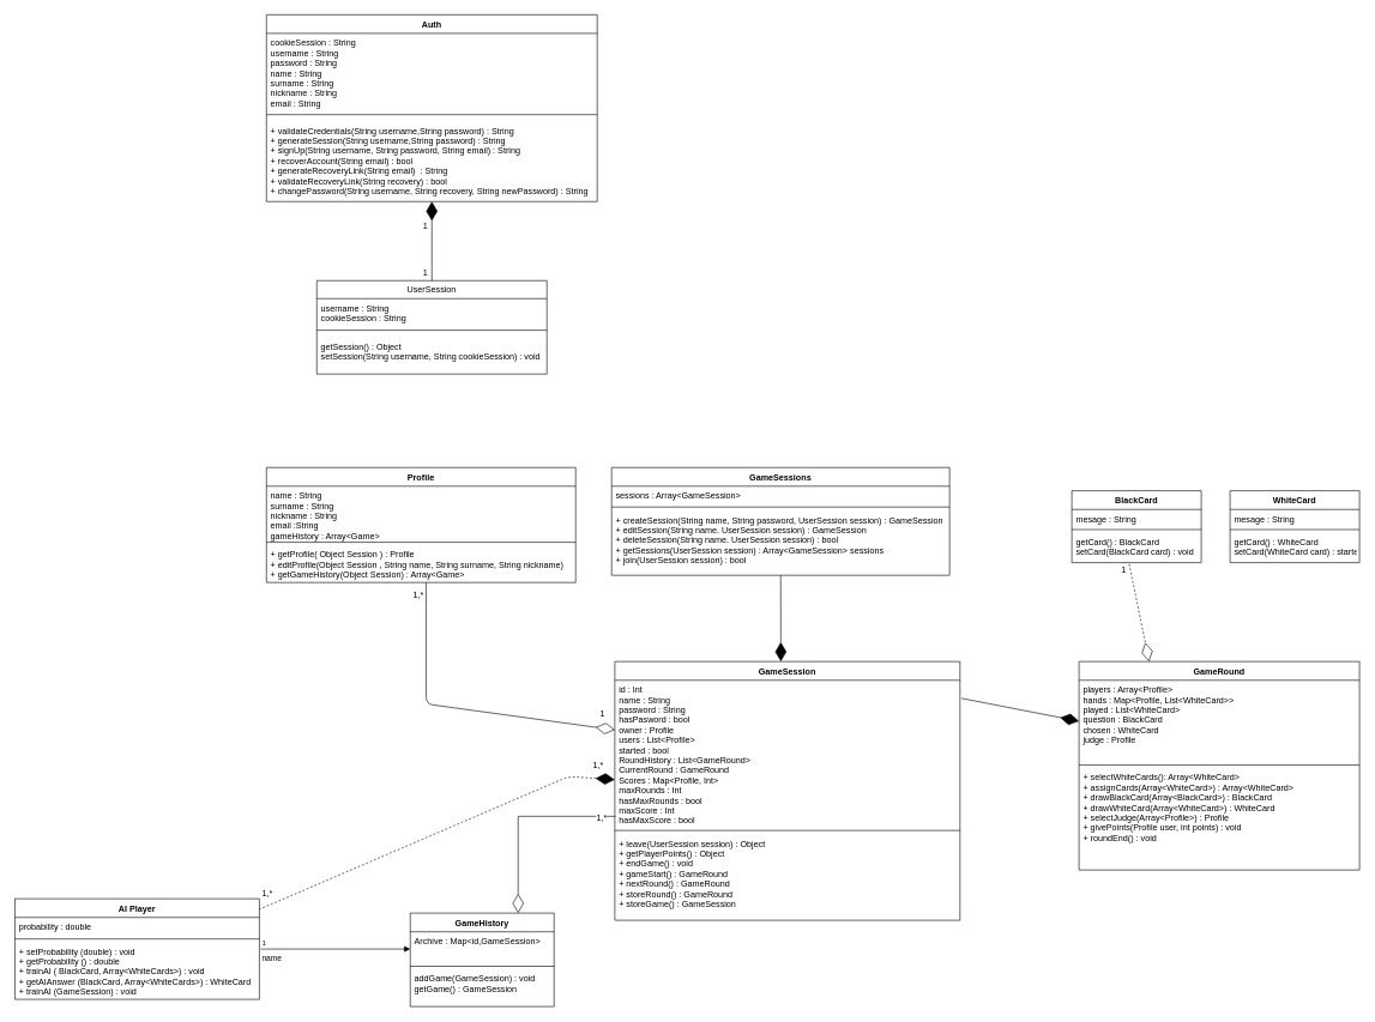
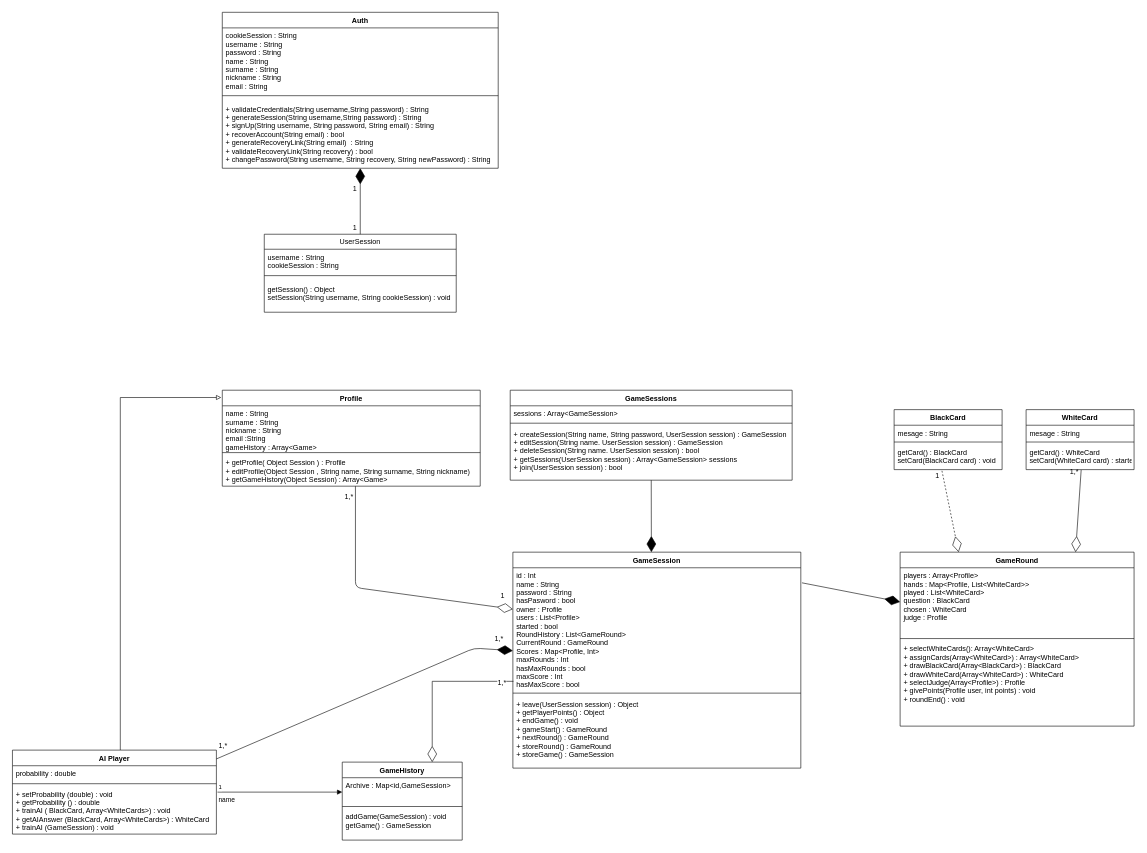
+ <mxCell id="26" value="" style="endArrow=diamondThin;endFill=0;endSize=24;html=1;exitX=0.51;exitY=1.014;exitDx=0;exitDy=0;exitPerimeter=0;entryX=0.75;entryY=0;entryDx=0;entryDy=0;" parent="1" source="59" target="41" edge="1"><mxGeometry width="160" relative="1" as="geometry"><mxPoint x="1560" y="850" as="sourcePoint" /><mxPoint x="1720" y="850" as="targetPoint" /><Array as="points" /></mxGeometry></mxCell>
+ <mxCell id="27" value="1,*" style="text;html=1;align=center;verticalAlign=middle;resizable=0;points=[];labelBackgroundColor=#ffffff;" parent="26" vertex="1" connectable="0"><mxGeometry x="-0.945" y="-3" relative="1" as="geometry"><mxPoint x="-8.82" as="offset" /></mxGeometry></mxCell>
+ <mxCell id="28" style="edgeStyle=orthogonalEdgeStyle;rounded=0;orthogonalLoop=1;jettySize=auto;html=1;startArrow=none;startFill=0;endArrow=block;endFill=0;entryX=-0.004;entryY=0.076;entryDx=0;entryDy=0;entryPerimeter=0;" parent="1" source="32" target="5" edge="1"><mxGeometry relative="1" as="geometry"><mxPoint x="200" y="660" as="targetPoint" /><Array as="points"><mxPoint x="200" y="662" /></Array></mxGeometry></mxCell>
- <mxCell id="29" value="" style="endArrow=diamondThin;endFill=1;endSize=24;html=1;exitX=0.998;exitY=0.107;exitDx=0;exitDy=0;exitPerimeter=0;dashed=1;" parent="1" source="32" target="37" edge="1"><mxGeometry width="160" relative="1" as="geometry"><mxPoint x="545" y="990" as="sourcePoint" /><mxPoint x="800" y="1159" as="targetPoint" /><Array as="points"><mxPoint x="790" y="1080" /></Array></mxGeometry></mxCell>
+ <mxCell id="29" value="" style="endArrow=diamondThin;endFill=1;endSize=24;html=1;exitX=0.998;exitY=0.107;exitDx=0;exitDy=0;exitPerimeter=0;" parent="1" source="32" target="37" edge="1"><mxGeometry width="160" relative="1" as="geometry"><mxPoint x="545" y="990" as="sourcePoint" /><mxPoint x="800" y="1159" as="targetPoint" /><Array as="points"><mxPoint x="790" y="1080" /></Array></mxGeometry></mxCell>
